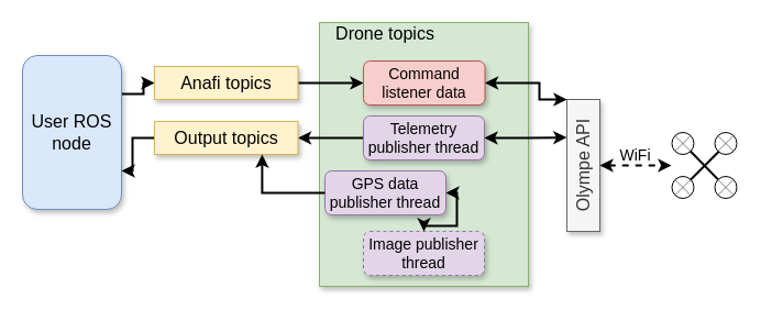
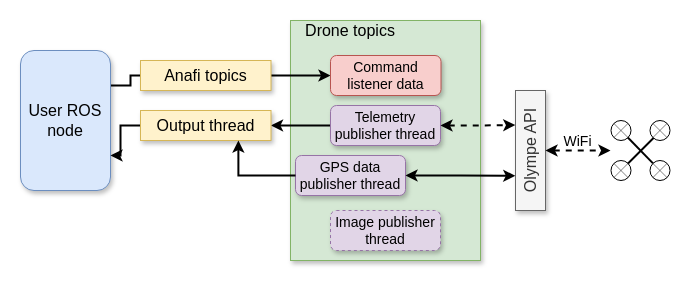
- <mxCell id="29" value="" style="endArrow=classic;startArrow=classic;html=1;rounded=0;fontSize=16;entryX=1;entryY=0;entryDx=0;entryDy=0;exitX=1;exitY=0.5;exitDx=0;exitDy=0;strokeWidth=2;edgeStyle=orthogonalEdgeStyle;" edge="1" parent="1" source="24" target="26"><mxGeometry width="50" height="50" relative="1" as="geometry"><mxPoint x="410" y="80" as="sourcePoint" /><mxPoint x="460" y="30" as="targetPoint" /><Array as="points"><mxPoint x="490" y="75" /><mxPoint x="490" y="90" /></Array></mxGeometry></mxCell>
- <mxCell id="17" style="edgeStyle=orthogonalEdgeStyle;rounded=0;orthogonalLoop=1;jettySize=auto;html=1;exitX=1;exitY=0.25;exitDx=0;exitDy=0;entryX=0;entryY=0.5;entryDx=0;entryDy=0;fontSize=16;strokeWidth=2;" edge="1" parent="1" source="18" target="20"><mxGeometry relative="1" as="geometry"><Array as="points"><mxPoint x="130" y="75" /></Array></mxGeometry></mxCell>
+ <mxCell id="17" style="edgeStyle=orthogonalEdgeStyle;rounded=0;orthogonalLoop=1;jettySize=auto;html=1;exitX=1;exitY=0.25;exitDx=0;exitDy=0;entryX=0;entryY=0.5;entryDx=0;entryDy=0;fontSize=16;strokeWidth=2;endArrow=none;" edge="1" parent="1" source="18" target="20"><mxGeometry relative="1" as="geometry"><Array as="points"><mxPoint x="130" y="75" /></Array></mxGeometry></mxCell>
- <mxCell id="30" value="" style="endArrow=classic;startArrow=classic;html=1;rounded=0;fontSize=16;entryX=0.712;entryY=-0.007;entryDx=0;entryDy=0;exitX=1;exitY=0.5;exitDx=0;exitDy=0;strokeWidth=2;edgeStyle=orthogonalEdgeStyle;entryPerimeter=0;" edge="1" parent="1" source="22" target="26"><mxGeometry width="50" height="50" relative="1" as="geometry"><mxPoint x="450.5" y="85" as="sourcePoint" /><mxPoint x="549" y="105" as="targetPoint" /></mxGeometry></mxCell>
+ <mxCell id="30" value="" style="endArrow=classic;startArrow=classic;html=1;rounded=0;fontSize=16;entryX=0.712;entryY=-0.007;entryDx=0;entryDy=0;exitX=1;exitY=0.5;exitDx=0;exitDy=0;strokeWidth=2;edgeStyle=orthogonalEdgeStyle;entryPerimeter=0;dashed=1;" edge="1" parent="1" source="22" target="26"><mxGeometry width="50" height="50" relative="1" as="geometry"><mxPoint x="450.5" y="85" as="sourcePoint" /><mxPoint x="549" y="105" as="targetPoint" /></mxGeometry></mxCell>
- <mxCell id="28" value="&lt;font style=&quot;font-size: 16px&quot;&gt;Output topics&lt;/font&gt;" style="rounded=0;whiteSpace=wrap;html=1;fillColor=#fff2cc;strokeColor=#d6b656;shadow=1;" vertex="1" parent="1"><mxGeometry x="140" y="110" width="130.5" height="30" as="geometry" /></mxCell>
+ <mxCell id="28" value="&lt;font style=&quot;font-size: 16px&quot;&gt;Output thread&lt;/font&gt;" style="rounded=0;whiteSpace=wrap;html=1;fillColor=#fff2cc;strokeColor=#d6b656;shadow=1;" vertex="1" parent="1"><mxGeometry x="140" y="110" width="130.5" height="30" as="geometry" /></mxCell>
- <mxCell id="32" value="" style="endArrow=classic;startArrow=classic;html=1;rounded=0;fontSize=16;exitX=1;exitY=0.5;exitDx=0;exitDy=0;strokeWidth=2;edgeStyle=orthogonalEdgeStyle;" edge="1" parent="1" source="31" target="23"><mxGeometry width="50" height="50" relative="1" as="geometry"><mxPoint x="480" y="285" as="sourcePoint" /><mxPoint x="555" y="210" as="targetPoint" /></mxGeometry></mxCell>
+ <mxCell id="32" value="" style="endArrow=classic;startArrow=classic;html=1;rounded=0;fontSize=16;entryX=0.289;entryY=-0.007;entryDx=0;entryDy=0;exitX=1;exitY=0.5;exitDx=0;exitDy=0;strokeWidth=2;edgeStyle=orthogonalEdgeStyle;entryPerimeter=0;" edge="1" parent="1" source="31" target="26"><mxGeometry width="50" height="50" relative="1" as="geometry"><mxPoint x="480" y="285" as="sourcePoint" /><mxPoint x="555" y="210" as="targetPoint" /></mxGeometry></mxCell>
